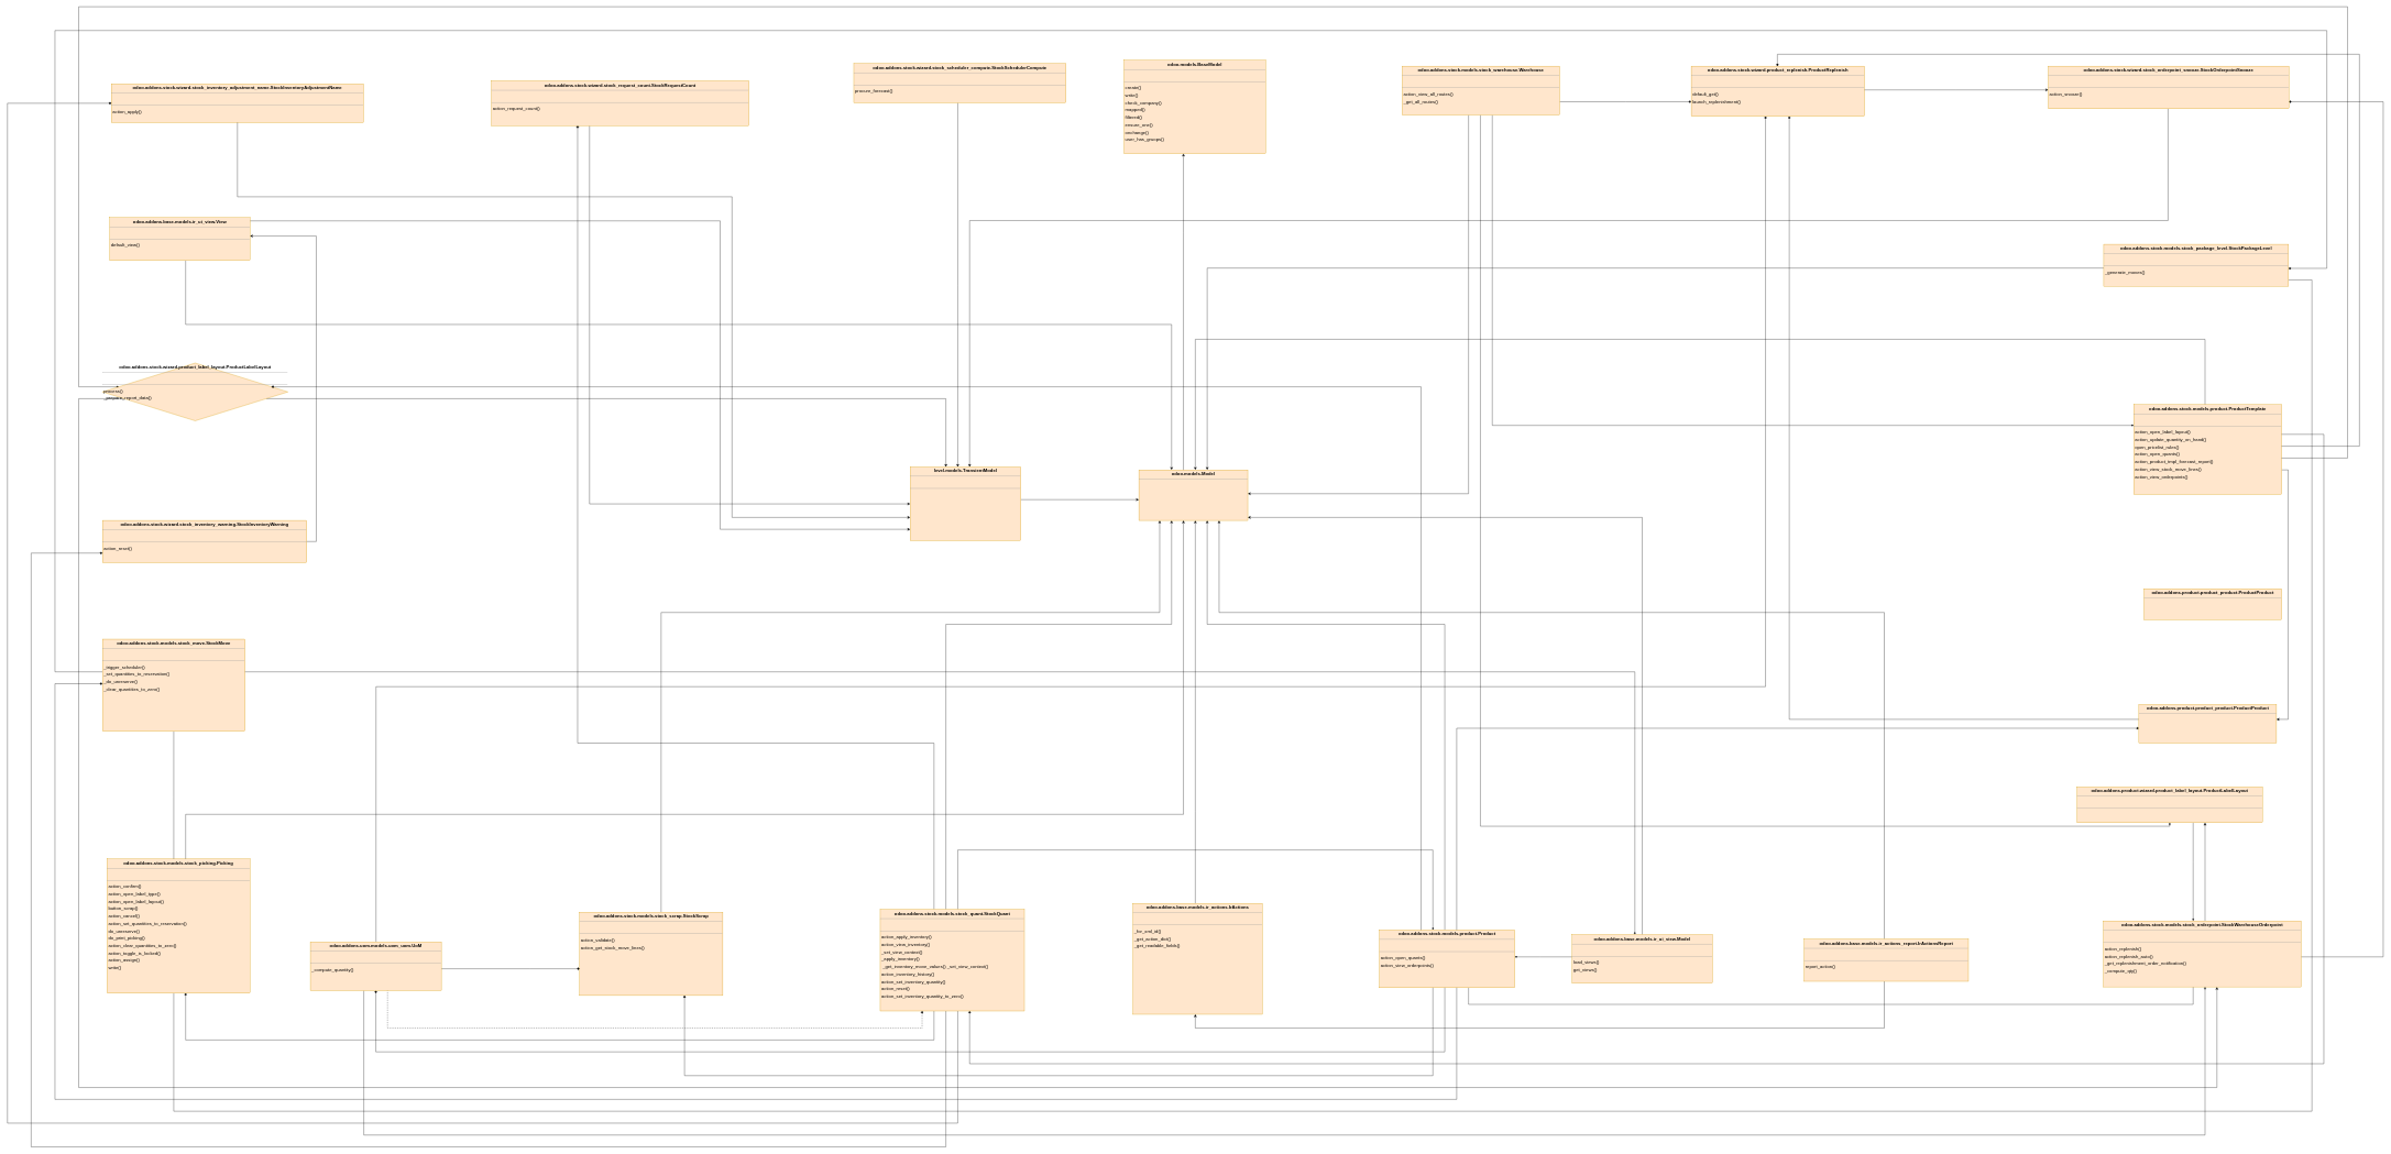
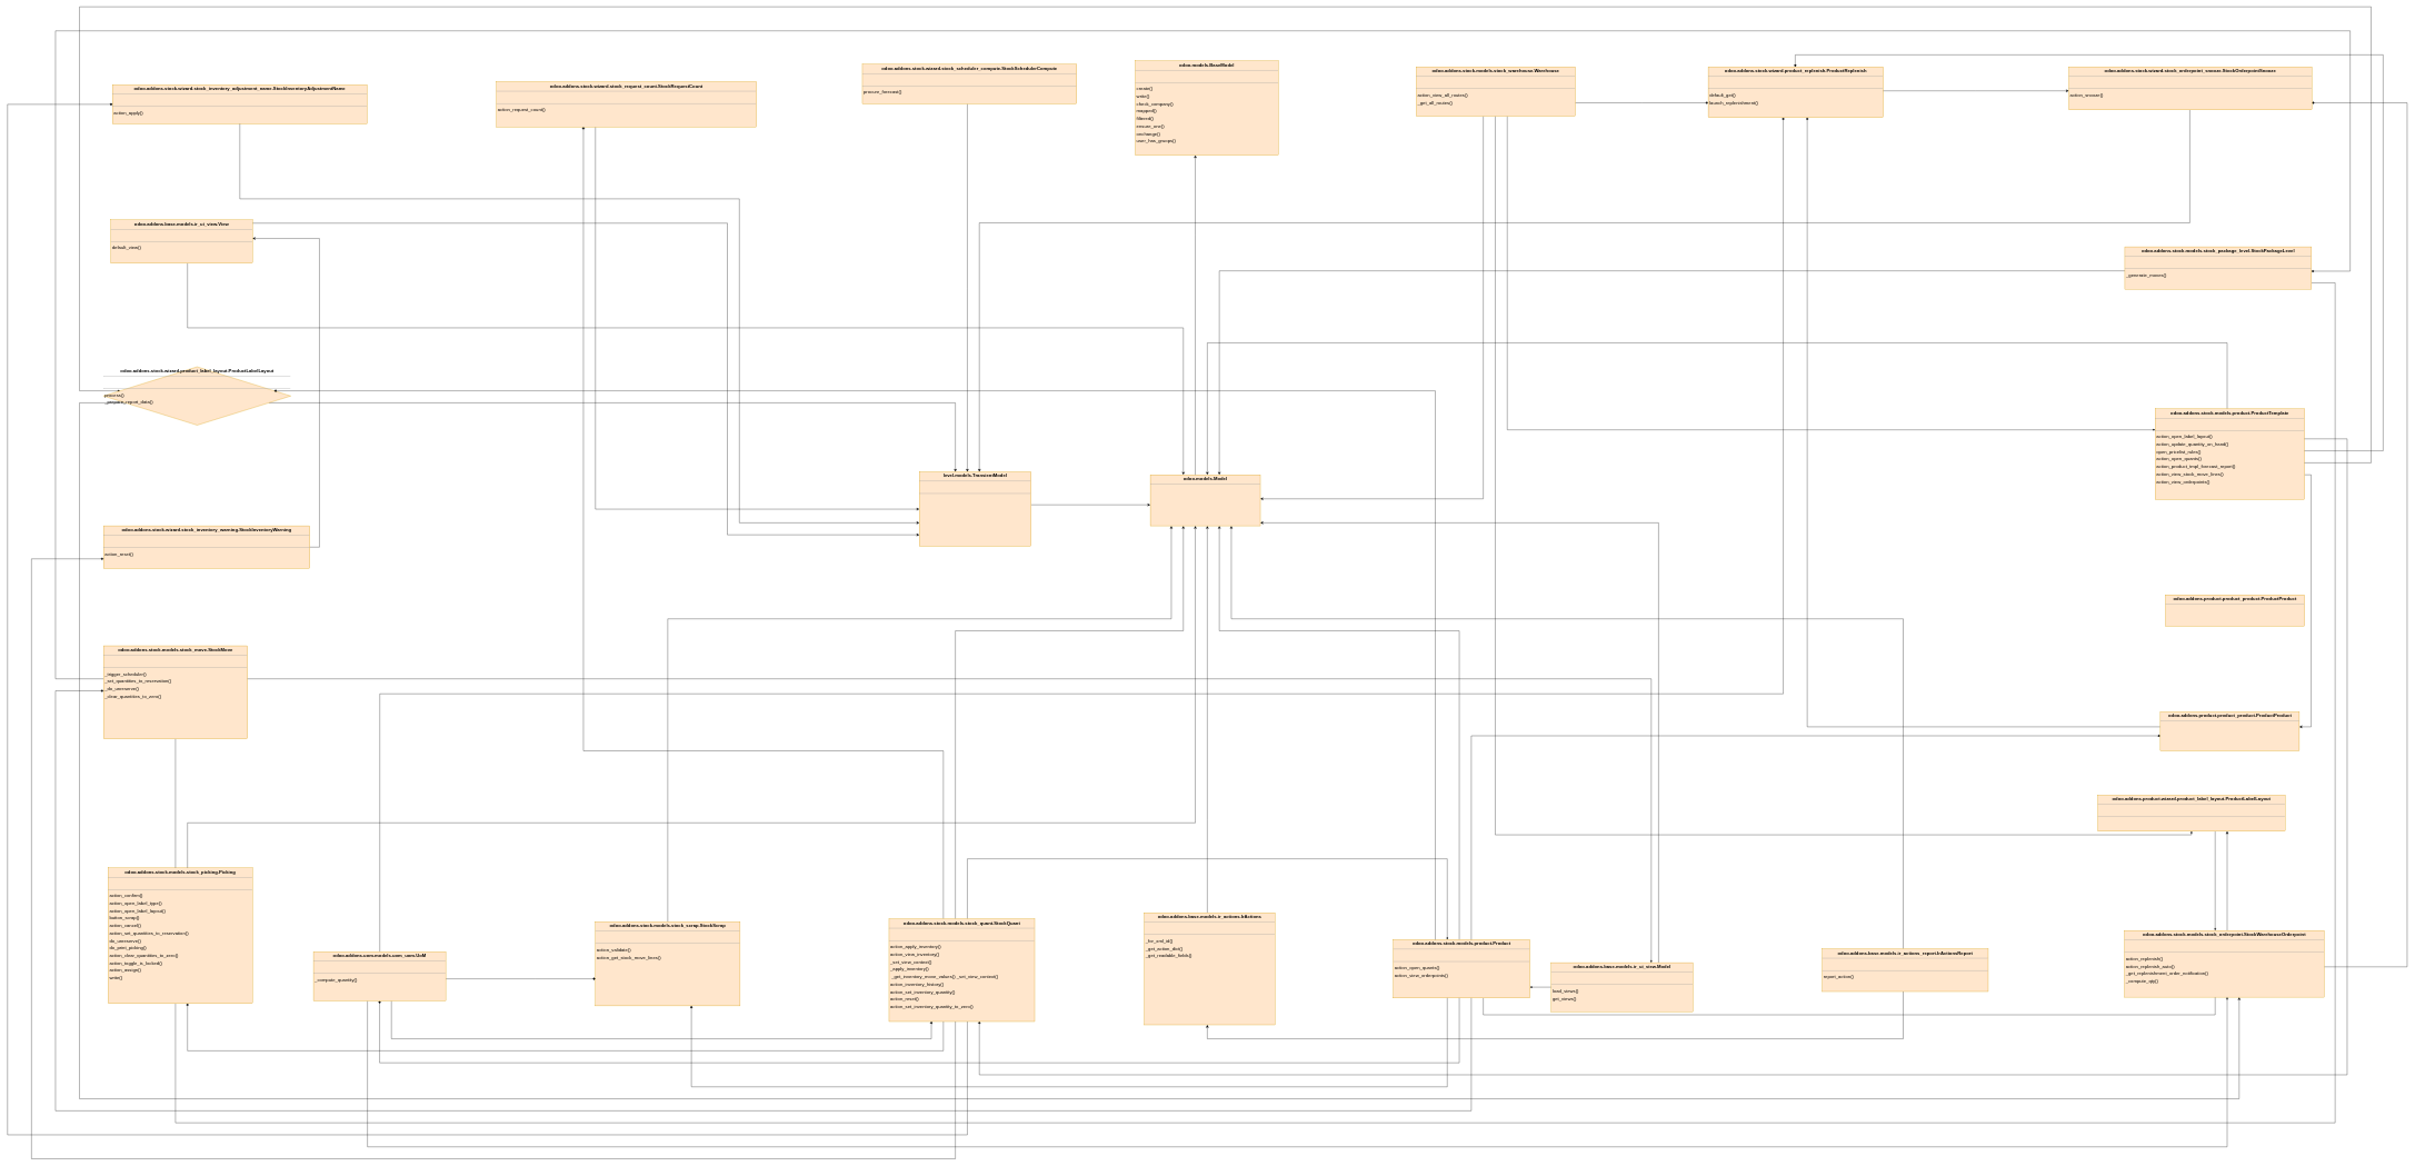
- <mxCell id="39" value="&lt;p style=&quot;margin:0px;margin-top:4px;text-align:center;&quot;&gt;&lt;b&gt;odoo.addons.stock.models.stock_scrap.StockScrap&lt;/b&gt;&lt;/p&gt;&lt;hr size=&quot;1&quot;&gt;&lt;p style=&quot;margin:0 0 0 4px;line-height:1.6;&quot;&gt;&lt;br&gt;&lt;/p&gt;&lt;hr size=&quot;1&quot;&gt;&lt;p style=&quot;margin:0 0 0 4px;line-height:1.6;&quot;&gt;action_validate()&lt;/p&gt;&lt;p style=&quot;margin:0 0 0 4px;line-height:1.6;&quot;&gt;action_get_stock_move_lines()&lt;/p&gt;" style="verticalAlign=top;align=left;overflow=fill;fontSize=14;fontFamily=Helvetica;html=1;rounded=0;shadow=0;comic=0;labelBackgroundColor=none;strokeWidth=1;fillColor=#ffe6cc;strokeColor=#d79b00;" parent="1" vertex="1"><mxGeometry x="1754" y="2765" width="434" height="252" as="geometry" /></mxCell>
+ <mxCell id="39" value="&lt;p style=&quot;margin:0px;margin-top:4px;text-align:center;&quot;&gt;&lt;b&gt;odoo.addons.stock.models.stock_scrap.StockScrap&lt;/b&gt;&lt;/p&gt;&lt;hr size=&quot;1&quot;&gt;&lt;p style=&quot;margin:0 0 0 4px;line-height:1.6;&quot;&gt;&lt;br&gt;&lt;/p&gt;&lt;hr size=&quot;1&quot;&gt;&lt;p style=&quot;margin:0 0 0 4px;line-height:1.6;&quot;&gt;action_validate()&lt;/p&gt;&lt;p style=&quot;margin:0 0 0 4px;line-height:1.6;&quot;&gt;action_get_stock_move_lines()&lt;/p&gt;" style="verticalAlign=top;align=left;overflow=fill;fontSize=14;fontFamily=Helvetica;html=1;rounded=0;shadow=0;comic=0;labelBackgroundColor=none;strokeWidth=1;fillColor=#ffe6cc;strokeColor=#d79b00;" parent="1" vertex="1"><mxGeometry x="1784" y="2765" width="434" height="252" as="geometry" /></mxCell>
- <mxCell id="74" value="&lt;p style=&quot;margin:0px;margin-top:4px;text-align:center;&quot;&gt;&lt;b&gt;odoo.addons.base.models.ir_ui_view.Model&lt;/b&gt;&lt;/p&gt;&lt;hr size=&quot;1&quot;&gt;&lt;p style=&quot;margin:0 0 0 4px;line-height:1.6;&quot;&gt;&lt;br&gt;&lt;/p&gt;&lt;hr size=&quot;1&quot;&gt;&lt;p style=&quot;margin:0 0 0 4px;line-height:1.6;&quot;&gt;load_views()&lt;/p&gt;&lt;p style=&quot;margin:0 0 0 4px;line-height:1.6;&quot;&gt;get_views()&lt;/p&gt;" style="verticalAlign=top;align=left;overflow=fill;fontSize=14;fontFamily=Helvetica;html=1;rounded=0;shadow=0;comic=0;labelBackgroundColor=none;strokeWidth=1;fillColor=#ffe6cc;strokeColor=#d79b00;" parent="1" vertex="1"><mxGeometry x="4762" y="2832.5" width="425" height="147" as="geometry" /></mxCell>
+ <mxCell id="74" value="&lt;p style=&quot;margin:0px;margin-top:4px;text-align:center;&quot;&gt;&lt;b&gt;odoo.addons.base.models.ir_ui_view.Model&lt;/b&gt;&lt;/p&gt;&lt;hr size=&quot;1&quot;&gt;&lt;p style=&quot;margin:0 0 0 4px;line-height:1.6;&quot;&gt;&lt;br&gt;&lt;/p&gt;&lt;hr size=&quot;1&quot;&gt;&lt;p style=&quot;margin:0 0 0 4px;line-height:1.6;&quot;&gt;load_views()&lt;/p&gt;&lt;p style=&quot;margin:0 0 0 4px;line-height:1.6;&quot;&gt;get_views()&lt;/p&gt;" style="verticalAlign=top;align=left;overflow=fill;fontSize=14;fontFamily=Helvetica;html=1;rounded=0;shadow=0;comic=0;labelBackgroundColor=none;strokeWidth=1;fillColor=#ffe6cc;strokeColor=#d79b00;" parent="1" vertex="1"><mxGeometry x="4652" y="2887.5" width="425" height="147" as="geometry" /></mxCell>
- <mxCell id="78" value="" style="edgeStyle=orthogonalEdgeStyle;rounded=0;orthogonalLoop=1;jettySize=auto;html=1;endArrow=none;endFill=0;startArrow=diamond;startFill=1;labelBackgroundColor=none;fontColor=default;dashed=1;" edge="1" parent="1" source="72" target="80"><mxGeometry relative="1" as="geometry"><Array as="points"><mxPoint x="2792" y="3116" /><mxPoint x="1172" y="3116" /></Array><mxPoint x="2665" y="2900" as="sourcePoint" /><mxPoint x="4178" y="2900" as="targetPoint" /></mxGeometry></mxCell>
+ <mxCell id="78" value="" style="edgeStyle=orthogonalEdgeStyle;rounded=0;orthogonalLoop=1;jettySize=auto;html=1;endArrow=none;endFill=0;startArrow=diamond;startFill=1;labelBackgroundColor=none;fontColor=default;" edge="1" parent="1" source="72" target="80"><mxGeometry relative="1" as="geometry"><Array as="points"><mxPoint x="2792" y="3116" /><mxPoint x="1172" y="3116" /></Array><mxPoint x="2665" y="2900" as="sourcePoint" /><mxPoint x="4178" y="2900" as="targetPoint" /></mxGeometry></mxCell>
